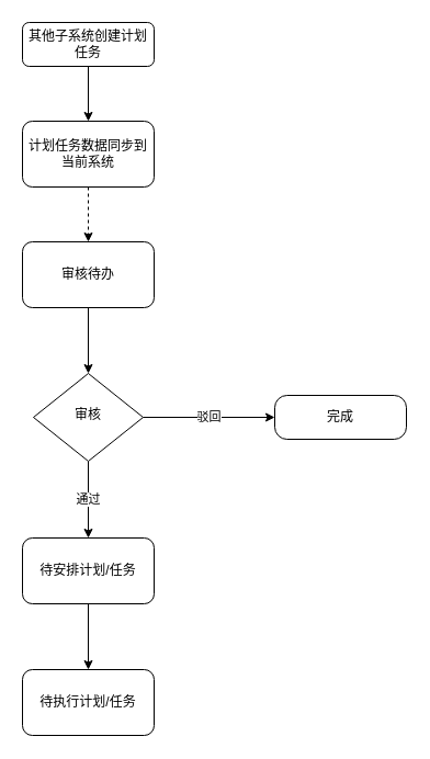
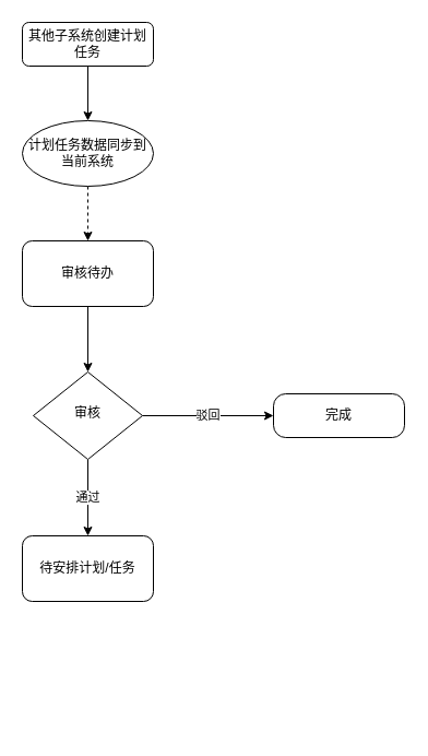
- <mxCell id="9" value="计划任务数据同步到当前系统" style="whiteSpace=wrap;html=1;rounded=1;shadow=0;strokeWidth=1;glass=0;" vertex="1" parent="1"><mxGeometry x="20" y="110" width="120" height="60" as="geometry" /></mxCell>
+ <mxCell id="9" value="计划任务数据同步到当前系统" style="ellipse;whiteSpace=wrap;html=1;shadow=0;strokeWidth=1;glass=0;" vertex="1" parent="1"><mxGeometry x="20" y="110" width="120" height="60" as="geometry" /></mxCell>
- <mxCell id="12" value="" style="edgeStyle=orthogonalEdgeStyle;rounded=0;orthogonalLoop=1;jettySize=auto;html=1;" edge="1" parent="1" source="13" target="14"><mxGeometry relative="1" as="geometry" /></mxCell>
- <mxCell id="14" value="&lt;span&gt;待执行计划/任务&lt;/span&gt;" style="whiteSpace=wrap;html=1;rounded=1;" vertex="1" parent="1"><mxGeometry x="20" y="610" width="120" height="60" as="geometry" /></mxCell>
